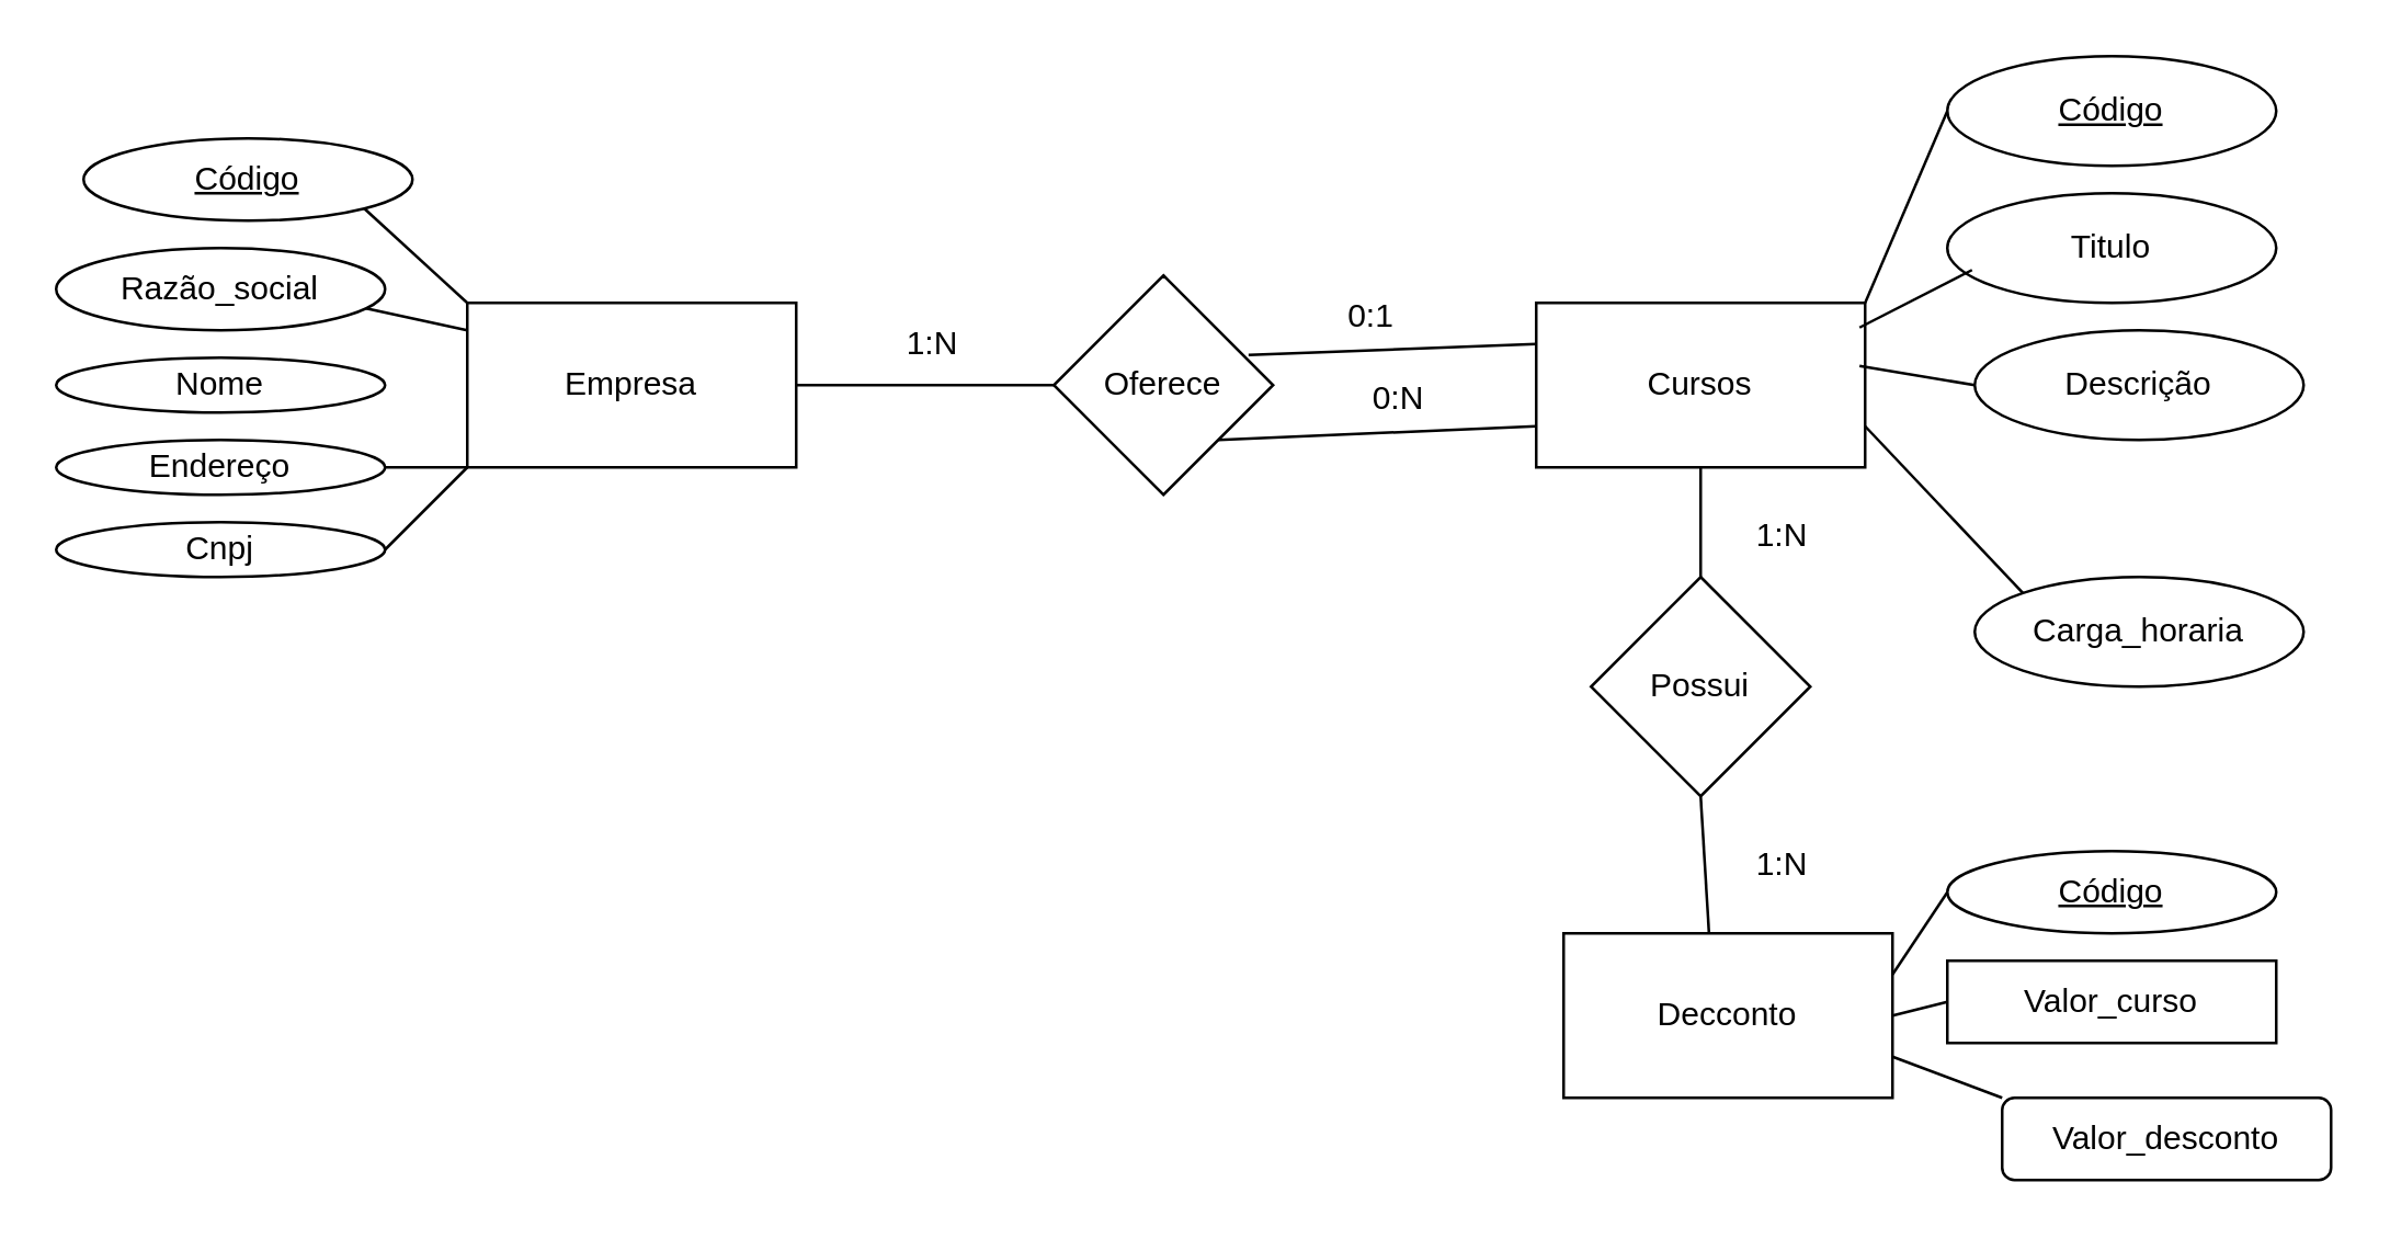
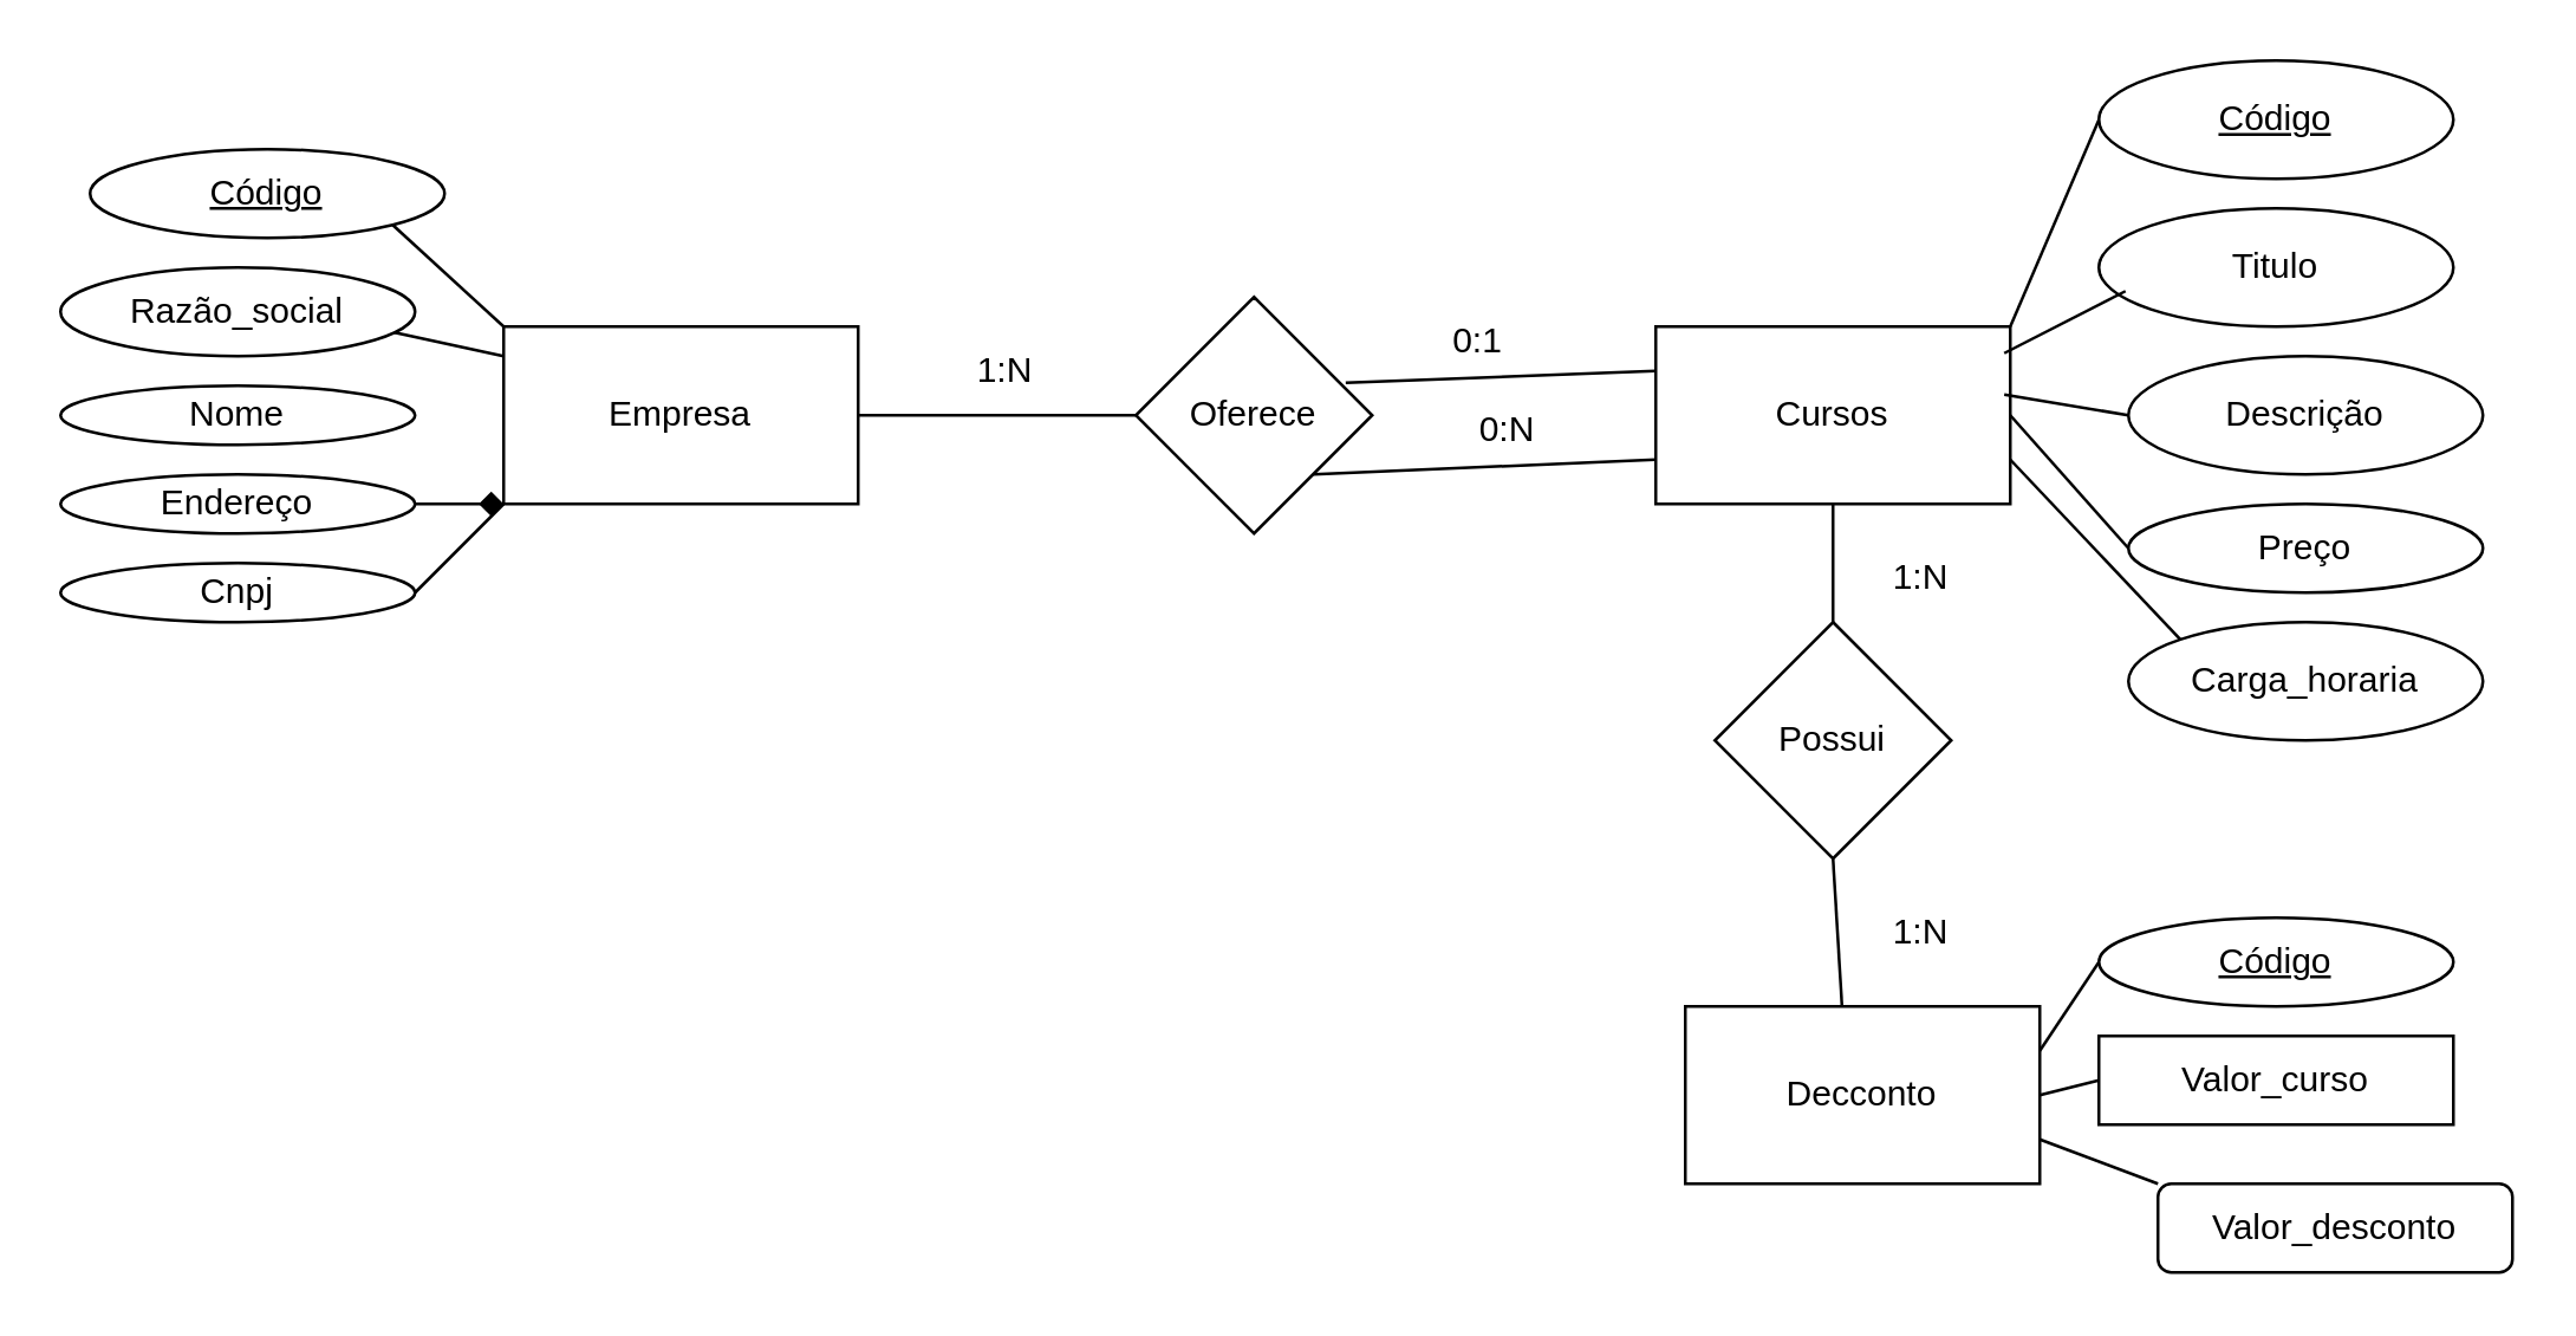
+ <mxCell id="16" value="" style="endArrow=none;html=1;rounded=0;exitX=1;exitY=0.5;exitDx=0;exitDy=0;entryX=0;entryY=0.5;entryDx=0;entryDy=0;" edge="1" parent="1" source="3" target="11"><mxGeometry width="50" height="50" relative="1" as="geometry"><mxPoint x="440" y="260" as="sourcePoint" /><mxPoint x="490" y="210" as="targetPoint" /></mxGeometry></mxCell>
- <mxCell id="25" value="" style="endArrow=none;html=1;rounded=0;exitX=1;exitY=0.5;exitDx=0;exitDy=0;entryX=0;entryY=1;entryDx=0;entryDy=0;" edge="1" parent="1" source="20" target="2"><mxGeometry width="50" height="50" relative="1" as="geometry"><mxPoint x="440" y="260" as="sourcePoint" /><mxPoint x="490" y="210" as="targetPoint" /></mxGeometry></mxCell>
+ <mxCell id="25" value="" style="endArrow=diamond;html=1;rounded=0;exitX=1;exitY=0.5;exitDx=0;exitDy=0;entryX=0;entryY=1;entryDx=0;entryDy=0;" edge="1" parent="1" source="20" target="2"><mxGeometry width="50" height="50" relative="1" as="geometry"><mxPoint x="440" y="260" as="sourcePoint" /><mxPoint x="490" y="210" as="targetPoint" /></mxGeometry></mxCell>
+ <mxCell id="11" value="Preço" style="ellipse;whiteSpace=wrap;html=1;" vertex="1" parent="1"><mxGeometry x="720" y="170" width="120" height="30" as="geometry" /></mxCell>
